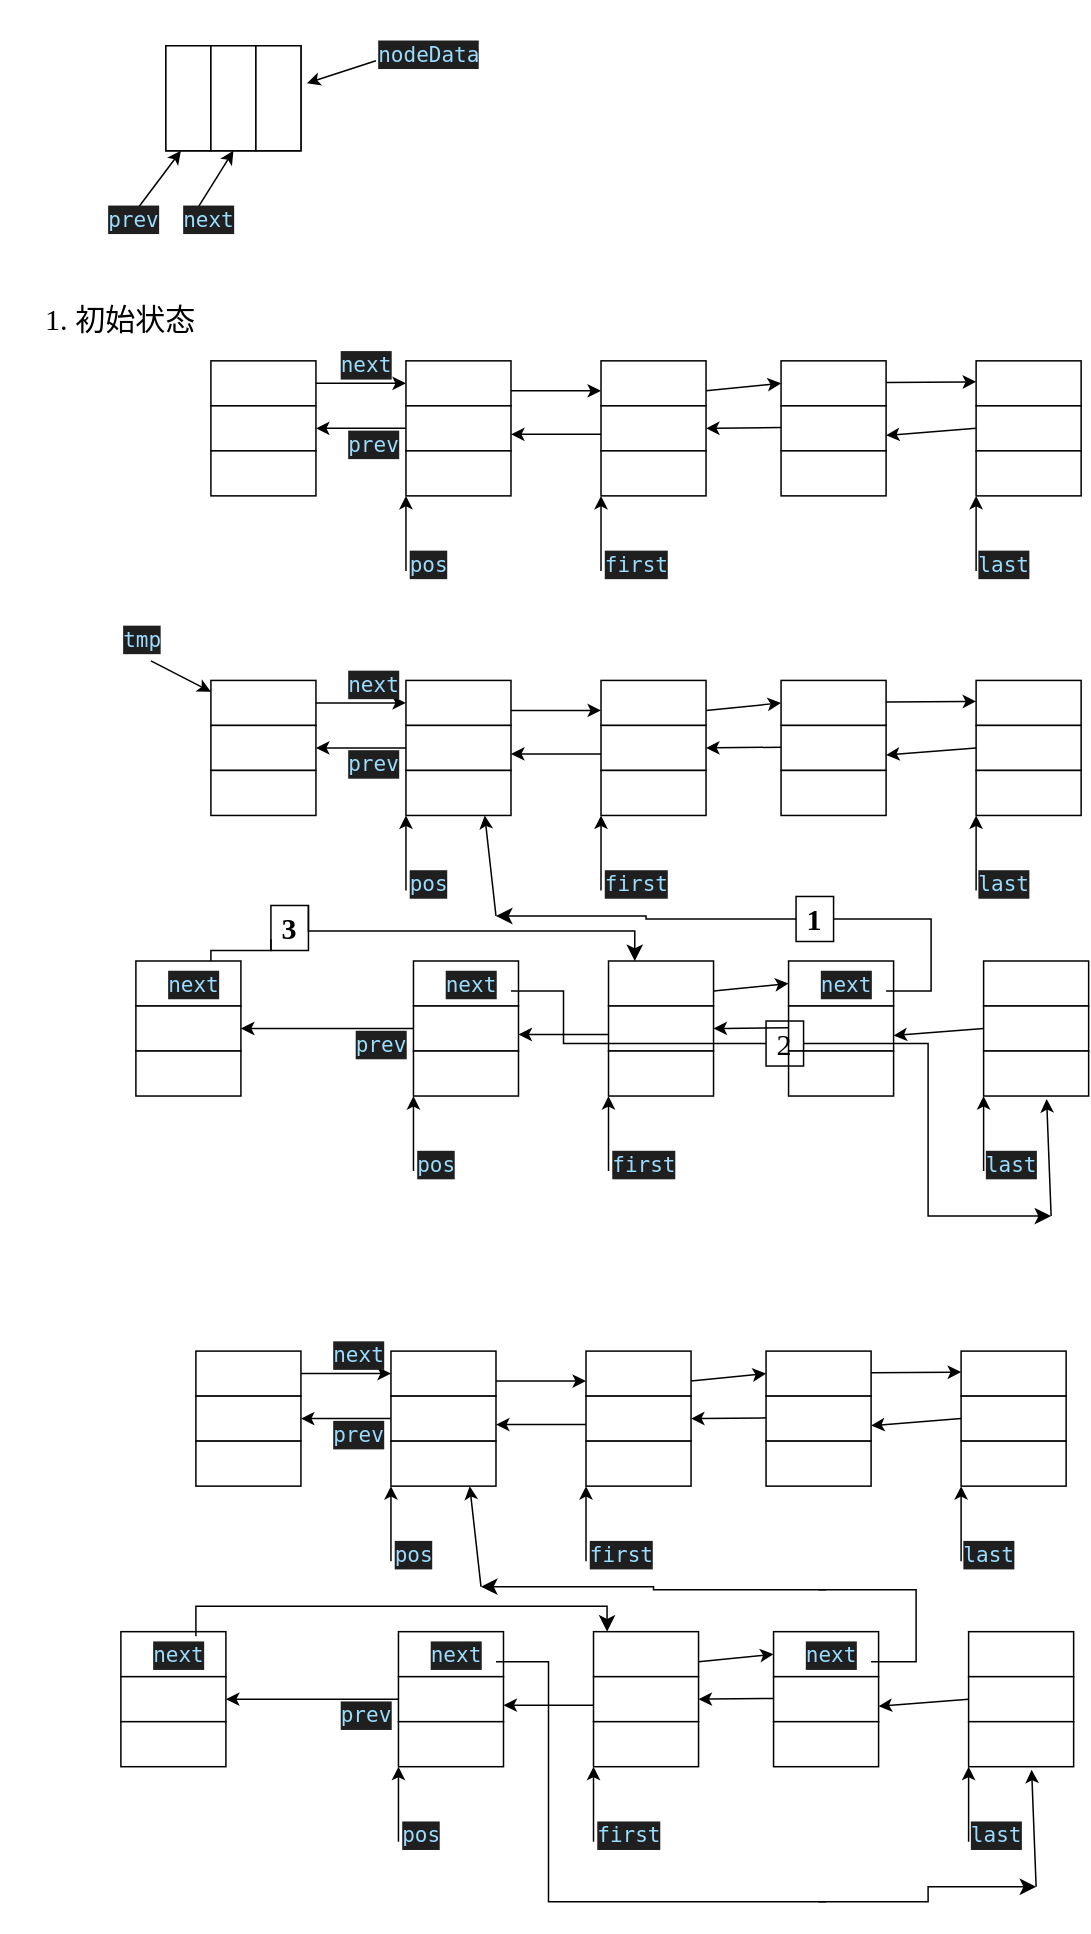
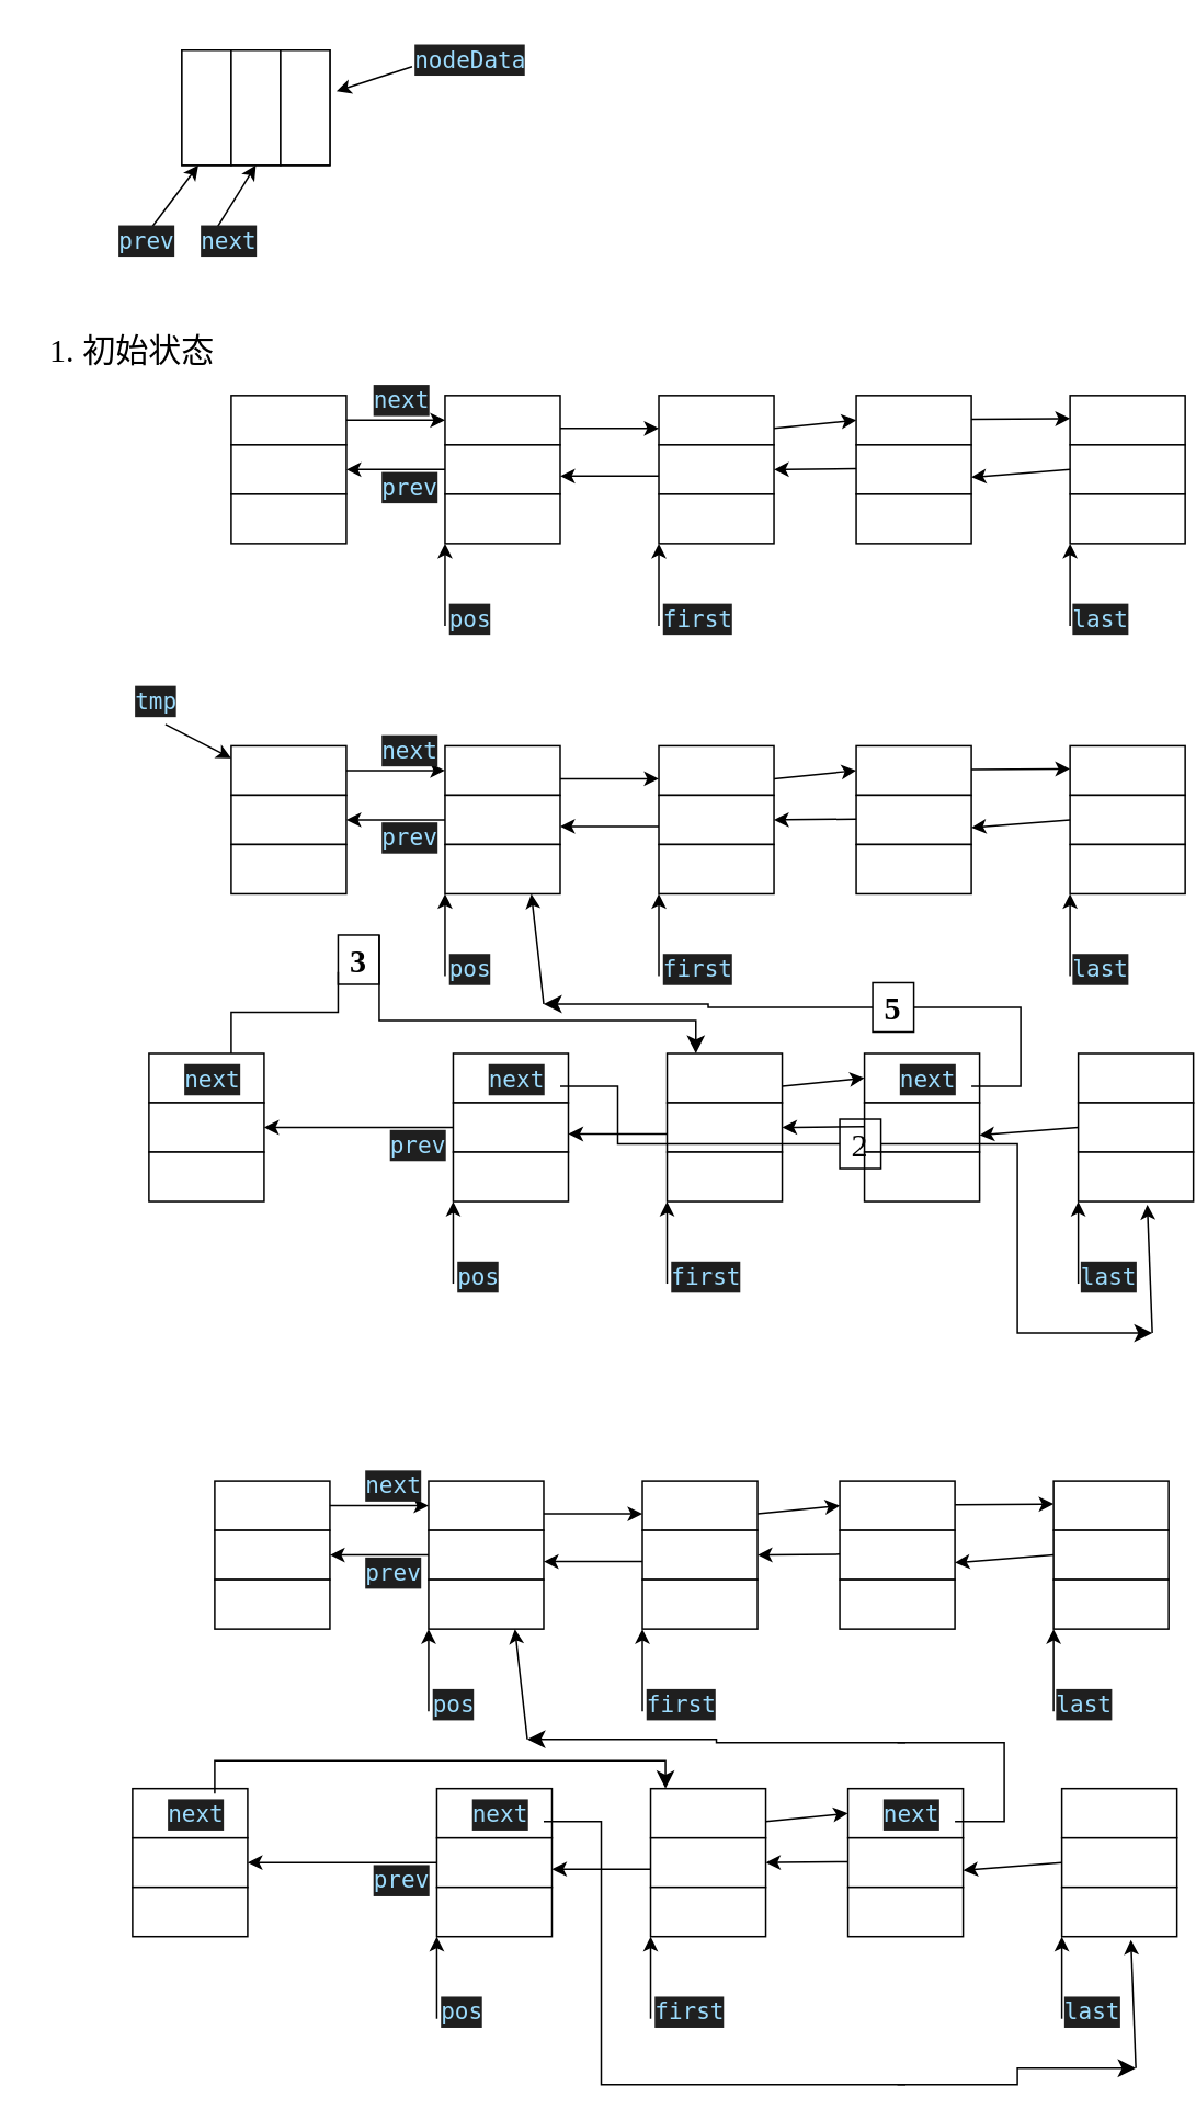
- <mxCell id="111" value="1" style="text;html=1;strokeColor=default;fillColor=none;align=center;verticalAlign=middle;whiteSpace=wrap;rounded=0;sketch=0;hachureGap=4;jiggle=2;curveFitting=1;fontFamily=Lucida Console;fontSize=20;fontStyle=1" vertex="1" parent="1"><mxGeometry x="530" y="597" width="25" height="30" as="geometry" /></mxCell>
+ <mxCell id="111" value="5" style="text;html=1;strokeColor=default;fillColor=none;align=center;verticalAlign=middle;whiteSpace=wrap;rounded=0;sketch=0;hachureGap=4;jiggle=2;curveFitting=1;fontFamily=Lucida Console;fontSize=20;fontStyle=1" vertex="1" parent="1"><mxGeometry x="530" y="597" width="25" height="30" as="geometry" /></mxCell>
- <mxCell id="114" value="3" style="text;html=1;strokeColor=default;fillColor=none;align=center;verticalAlign=middle;whiteSpace=wrap;rounded=0;sketch=0;hachureGap=4;jiggle=2;curveFitting=1;fontFamily=Lucida Console;fontSize=20;fontStyle=1" vertex="1" parent="1"><mxGeometry x="180" y="603" width="25" height="30" as="geometry" /></mxCell>
+ <mxCell id="114" value="3" style="text;html=1;strokeColor=default;fillColor=none;align=center;verticalAlign=middle;whiteSpace=wrap;rounded=0;sketch=0;hachureGap=4;jiggle=2;curveFitting=1;fontFamily=Lucida Console;fontSize=20;fontStyle=1" vertex="1" parent="1"><mxGeometry x="205" y="568" width="25" height="30" as="geometry" /></mxCell>
